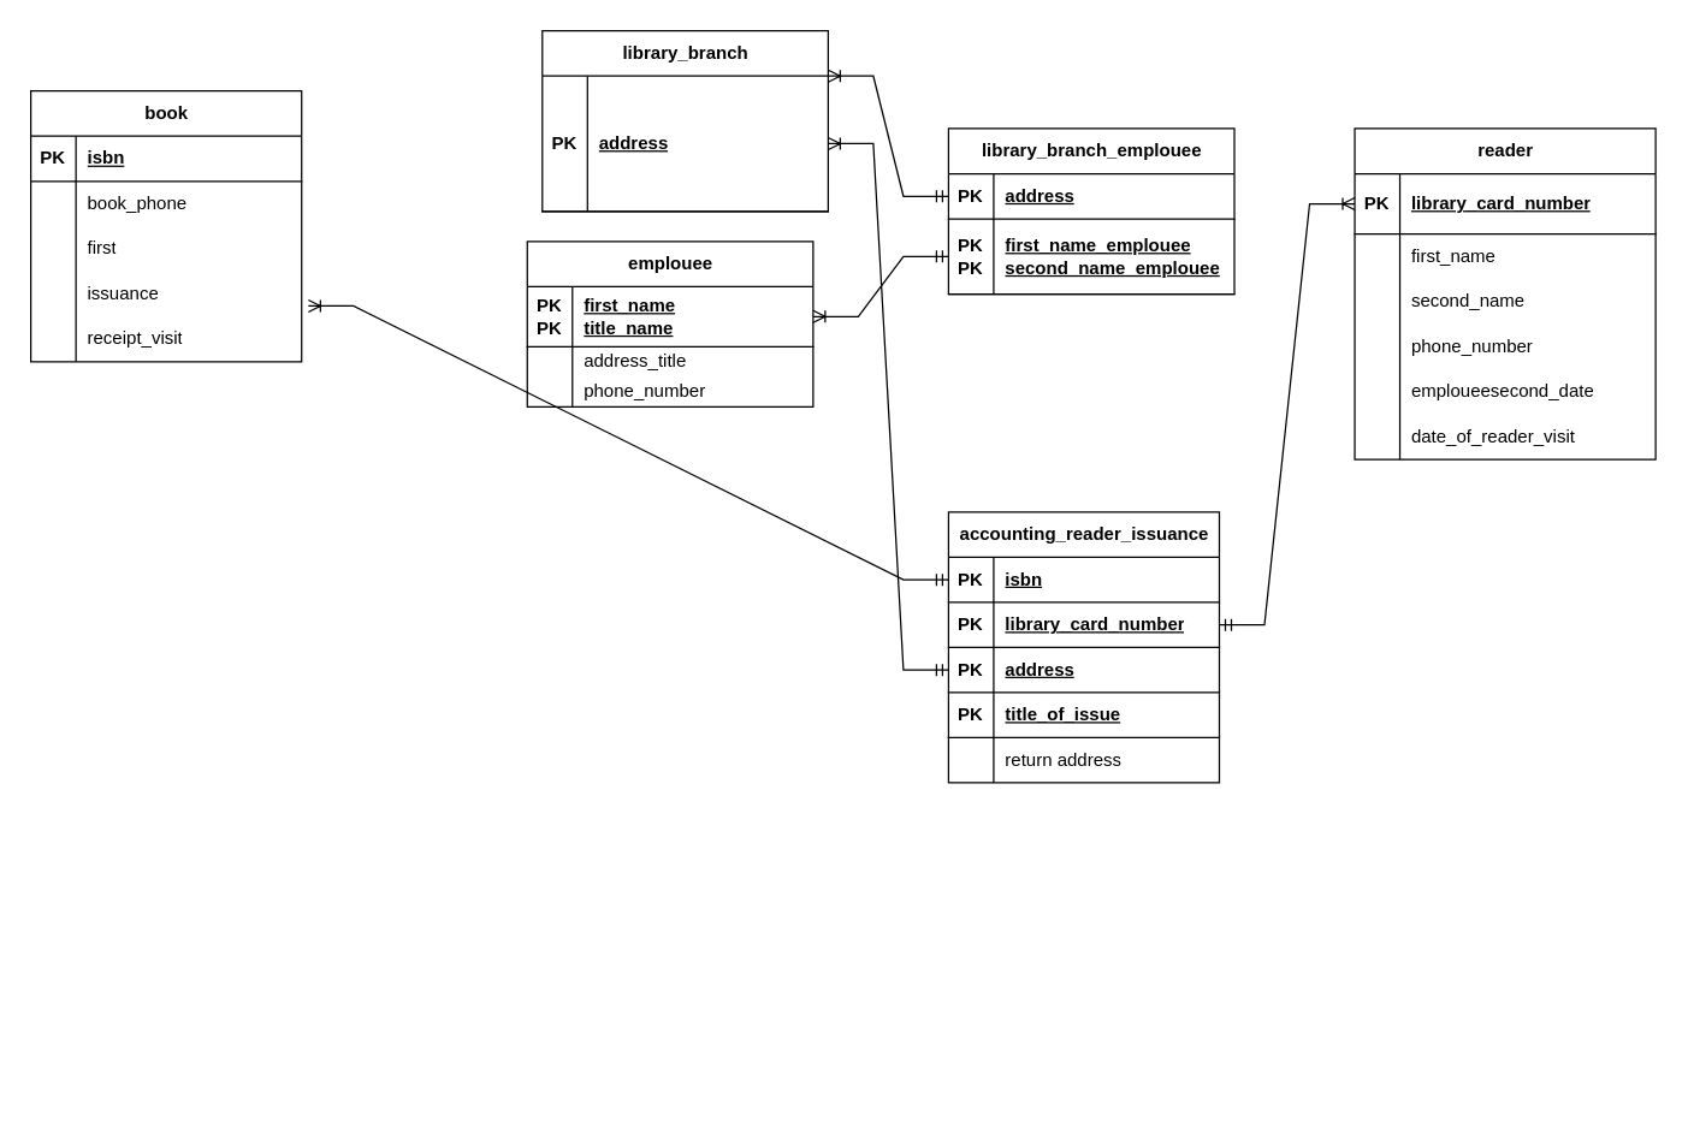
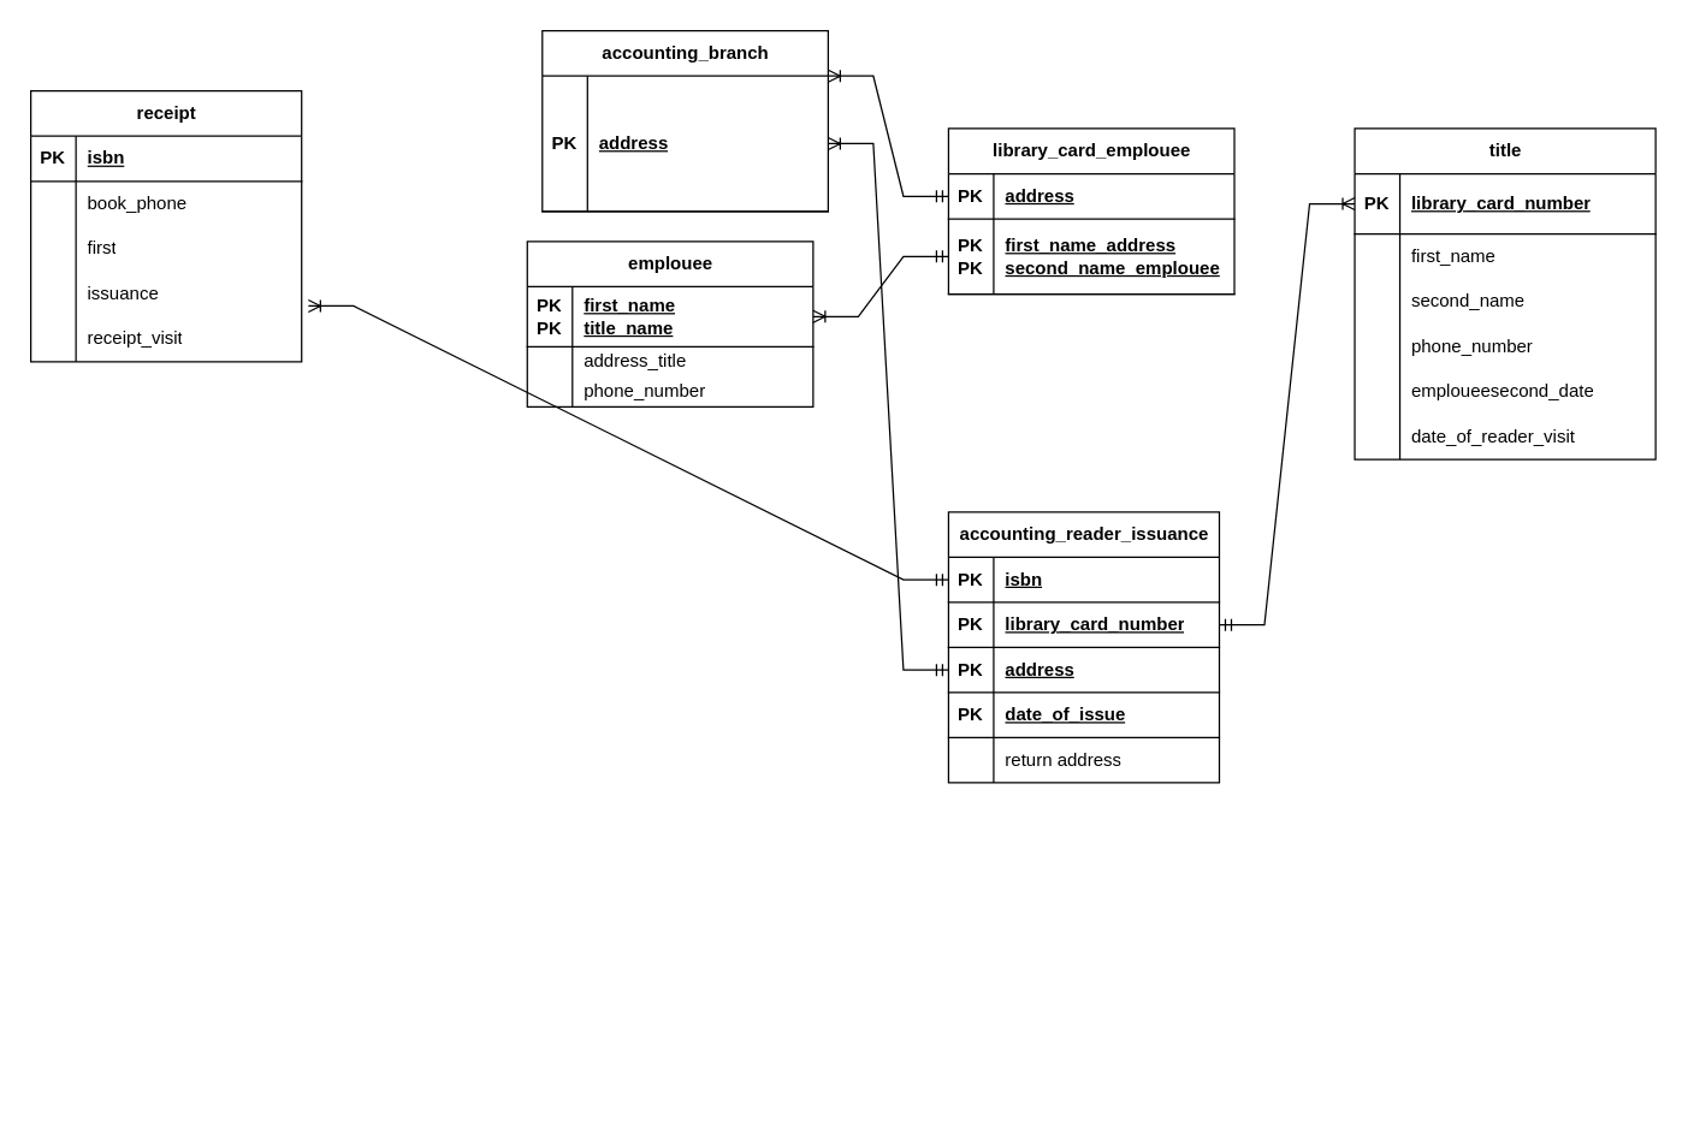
- <mxCell id="12" value="library_branch" style="shape=table;startSize=30;container=1;collapsible=1;childLayout=tableLayout;fixedRows=1;rowLines=0;fontStyle=1;align=center;resizeLast=1;html=1;" vertex="1" parent="1"><mxGeometry y="20" width="190" height="120" as="geometry" x="360" /></mxCell>
+ <mxCell id="12" value="accounting_branch" style="shape=table;startSize=30;container=1;collapsible=1;childLayout=tableLayout;fixedRows=1;rowLines=0;fontStyle=1;align=center;resizeLast=1;html=1;" vertex="1" parent="1"><mxGeometry y="20" width="190" height="120" as="geometry" x="360" /></mxCell>
- <mxCell id="23" value="book" style="shape=table;startSize=30;container=1;collapsible=1;childLayout=tableLayout;fixedRows=1;rowLines=0;fontStyle=1;align=center;resizeLast=1;html=1;" vertex="1" parent="1"><mxGeometry x="20" y="60" width="180" height="180" as="geometry" /></mxCell>
+ <mxCell id="23" value="receipt" style="shape=table;startSize=30;container=1;collapsible=1;childLayout=tableLayout;fixedRows=1;rowLines=0;fontStyle=1;align=center;resizeLast=1;html=1;" vertex="1" parent="1"><mxGeometry x="20" y="60" width="180" height="180" as="geometry" /></mxCell>
- <mxCell id="16" value="library_branch_emplouee" style="shape=table;startSize=30;container=1;collapsible=1;childLayout=tableLayout;fixedRows=1;rowLines=0;fontStyle=1;align=center;resizeLast=1;html=1;" vertex="1" parent="1"><mxGeometry x="630" y="85" width="190" height="110" as="geometry" /></mxCell>
+ <mxCell id="16" value="library_card_emplouee" style="shape=table;startSize=30;container=1;collapsible=1;childLayout=tableLayout;fixedRows=1;rowLines=0;fontStyle=1;align=center;resizeLast=1;html=1;" vertex="1" parent="1"><mxGeometry x="630" y="85" width="190" height="110" as="geometry" /></mxCell>
- <mxCell id="39" value="reader" style="shape=table;startSize=30;container=1;collapsible=1;childLayout=tableLayout;fixedRows=1;rowLines=0;fontStyle=1;align=center;resizeLast=1;html=1;" vertex="1" parent="1"><mxGeometry x="900" y="85" width="200" height="220" as="geometry" /></mxCell>
+ <mxCell id="39" value="title" style="shape=table;startSize=30;container=1;collapsible=1;childLayout=tableLayout;fixedRows=1;rowLines=0;fontStyle=1;align=center;resizeLast=1;html=1;" vertex="1" parent="1"><mxGeometry x="900" y="85" width="200" height="220" as="geometry" /></mxCell>
- <mxCell id="22" value="first_name_emplouee&lt;br style=&quot;border-color: var(--border-color);&quot;&gt;second_name_emplouee" style="shape=partialRectangle;connectable=0;fillColor=none;top=0;left=0;bottom=0;right=0;align=left;spacingLeft=6;fontStyle=5;overflow=hidden;whiteSpace=wrap;html=1;" vertex="1" parent="20"><mxGeometry x="30" width="160" height="50" as="geometry"><mxRectangle width="160" height="50" as="alternateBounds" /></mxGeometry></mxCell>
+ <mxCell id="22" value="first_name_address&lt;br style=&quot;border-color: var(--border-color);&quot;&gt;second_name_emplouee" style="shape=partialRectangle;connectable=0;fillColor=none;top=0;left=0;bottom=0;right=0;align=left;spacingLeft=6;fontStyle=5;overflow=hidden;whiteSpace=wrap;html=1;" vertex="1" parent="20"><mxGeometry x="30" width="160" height="50" as="geometry"><mxRectangle width="160" height="50" as="alternateBounds" /></mxGeometry></mxCell>
- <mxCell id="70" value="title_of_issue" style="shape=partialRectangle;connectable=0;fillColor=none;top=0;left=0;bottom=0;right=0;align=left;spacingLeft=6;fontStyle=5;overflow=hidden;whiteSpace=wrap;html=1;" vertex="1" parent="68"><mxGeometry x="30" width="150" height="30" as="geometry"><mxRectangle width="150" height="30" as="alternateBounds" /></mxGeometry></mxCell>
+ <mxCell id="70" value="date_of_issue" style="shape=partialRectangle;connectable=0;fillColor=none;top=0;left=0;bottom=0;right=0;align=left;spacingLeft=6;fontStyle=5;overflow=hidden;whiteSpace=wrap;html=1;" vertex="1" parent="68"><mxGeometry x="30" width="150" height="30" as="geometry"><mxRectangle width="150" height="30" as="alternateBounds" /></mxGeometry></mxCell>
